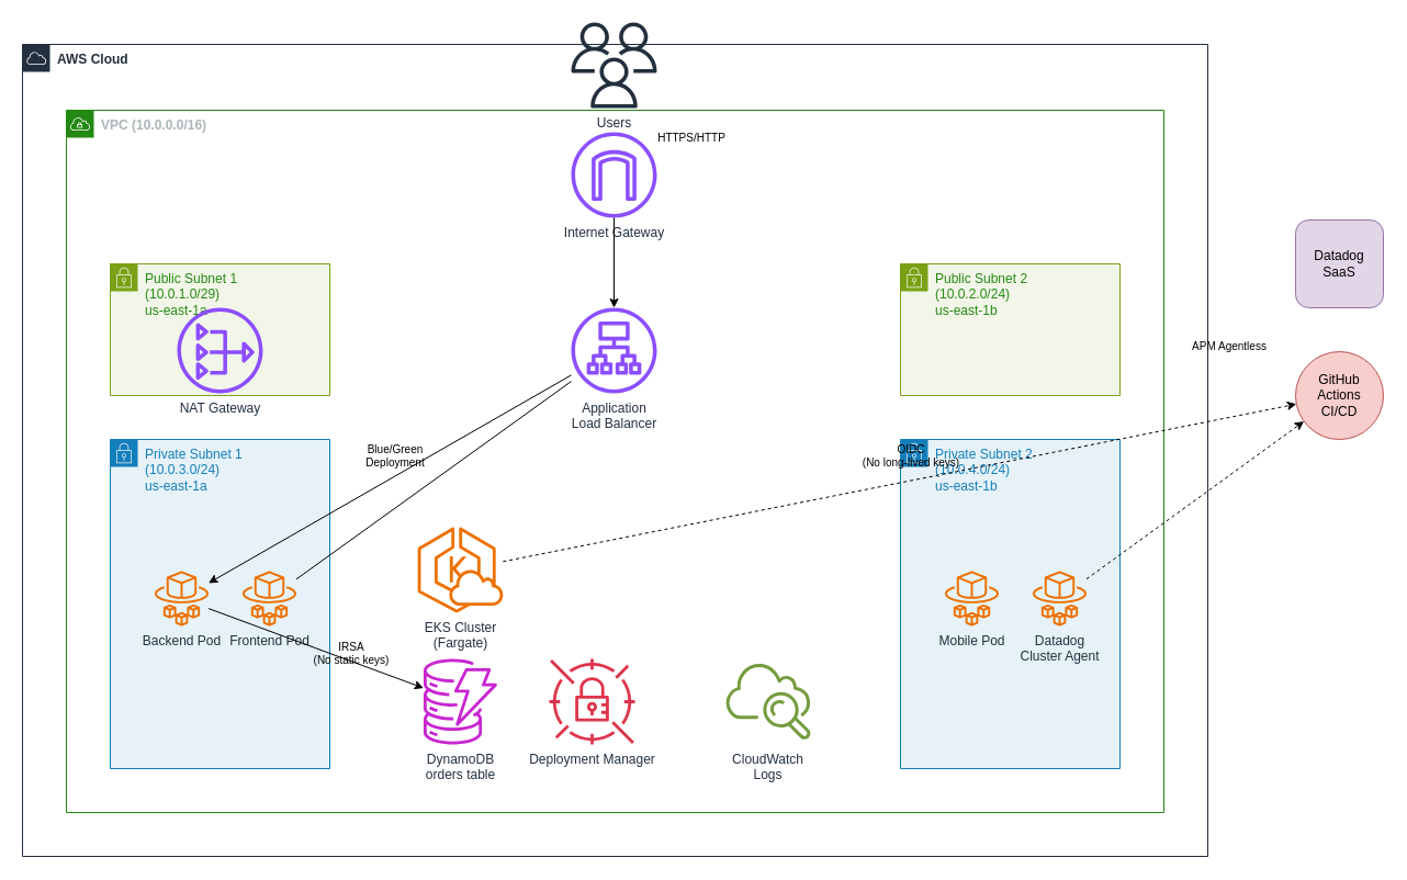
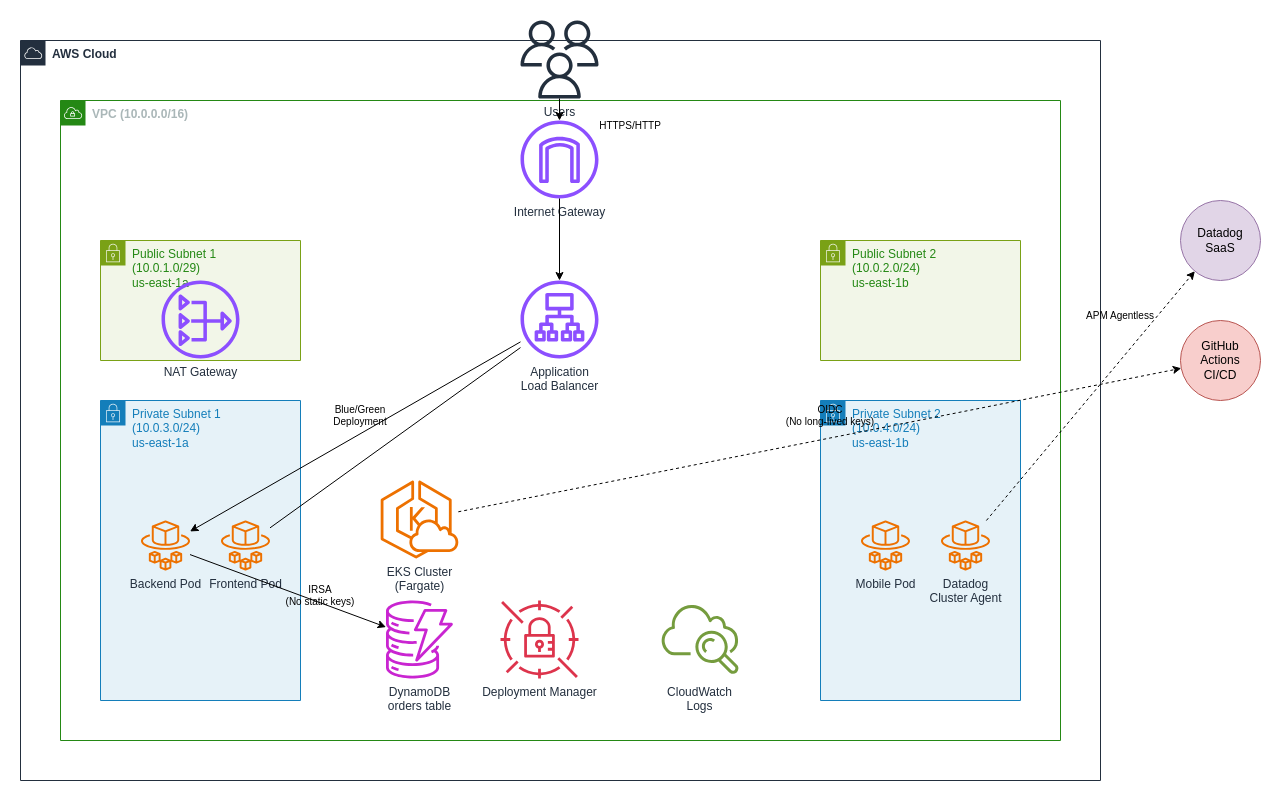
+ <mxCell id="22" style="endArrow=classic;html=1;rounded=0;" edge="1" parent="1" source="21" target="4"><mxGeometry width="50" height="50" relative="1" as="geometry"><mxPoint x="560" y="200" as="sourcePoint" /><mxPoint x="610" y="150" as="targetPoint" /></mxGeometry></mxCell>
- <mxCell id="19" value="Datadog SaaS" style="whiteSpace=wrap;html=1;aspect=fixed;fillColor=#e1d5e7;strokeColor=#9673a6;rounded=1;" vertex="1" parent="1"><mxGeometry x="1180" y="200" width="80" height="80" as="geometry" /></mxCell>
+ <mxCell id="19" value="Datadog SaaS" style="ellipse;whiteSpace=wrap;html=1;aspect=fixed;fillColor=#e1d5e7;strokeColor=#9673a6;" vertex="1" parent="1"><mxGeometry x="1180" y="200" width="80" height="80" as="geometry" /></mxCell>
- <mxCell id="27" style="endArrow=classic;html=1;rounded=0;dashed=1;" edge="1" parent="1" source="14" target="20"><mxGeometry width="50" height="50" relative="1" as="geometry"><mxPoint x="1080" y="400" as="sourcePoint" /><mxPoint x="1130" y="350" as="targetPoint" /></mxGeometry></mxCell>
+ <mxCell id="27" style="endArrow=classic;html=1;rounded=0;dashed=1;" edge="1" parent="1" source="14" target="19"><mxGeometry width="50" height="50" relative="1" as="geometry"><mxPoint x="1080" y="400" as="sourcePoint" /><mxPoint x="1130" y="350" as="targetPoint" /></mxGeometry></mxCell>
